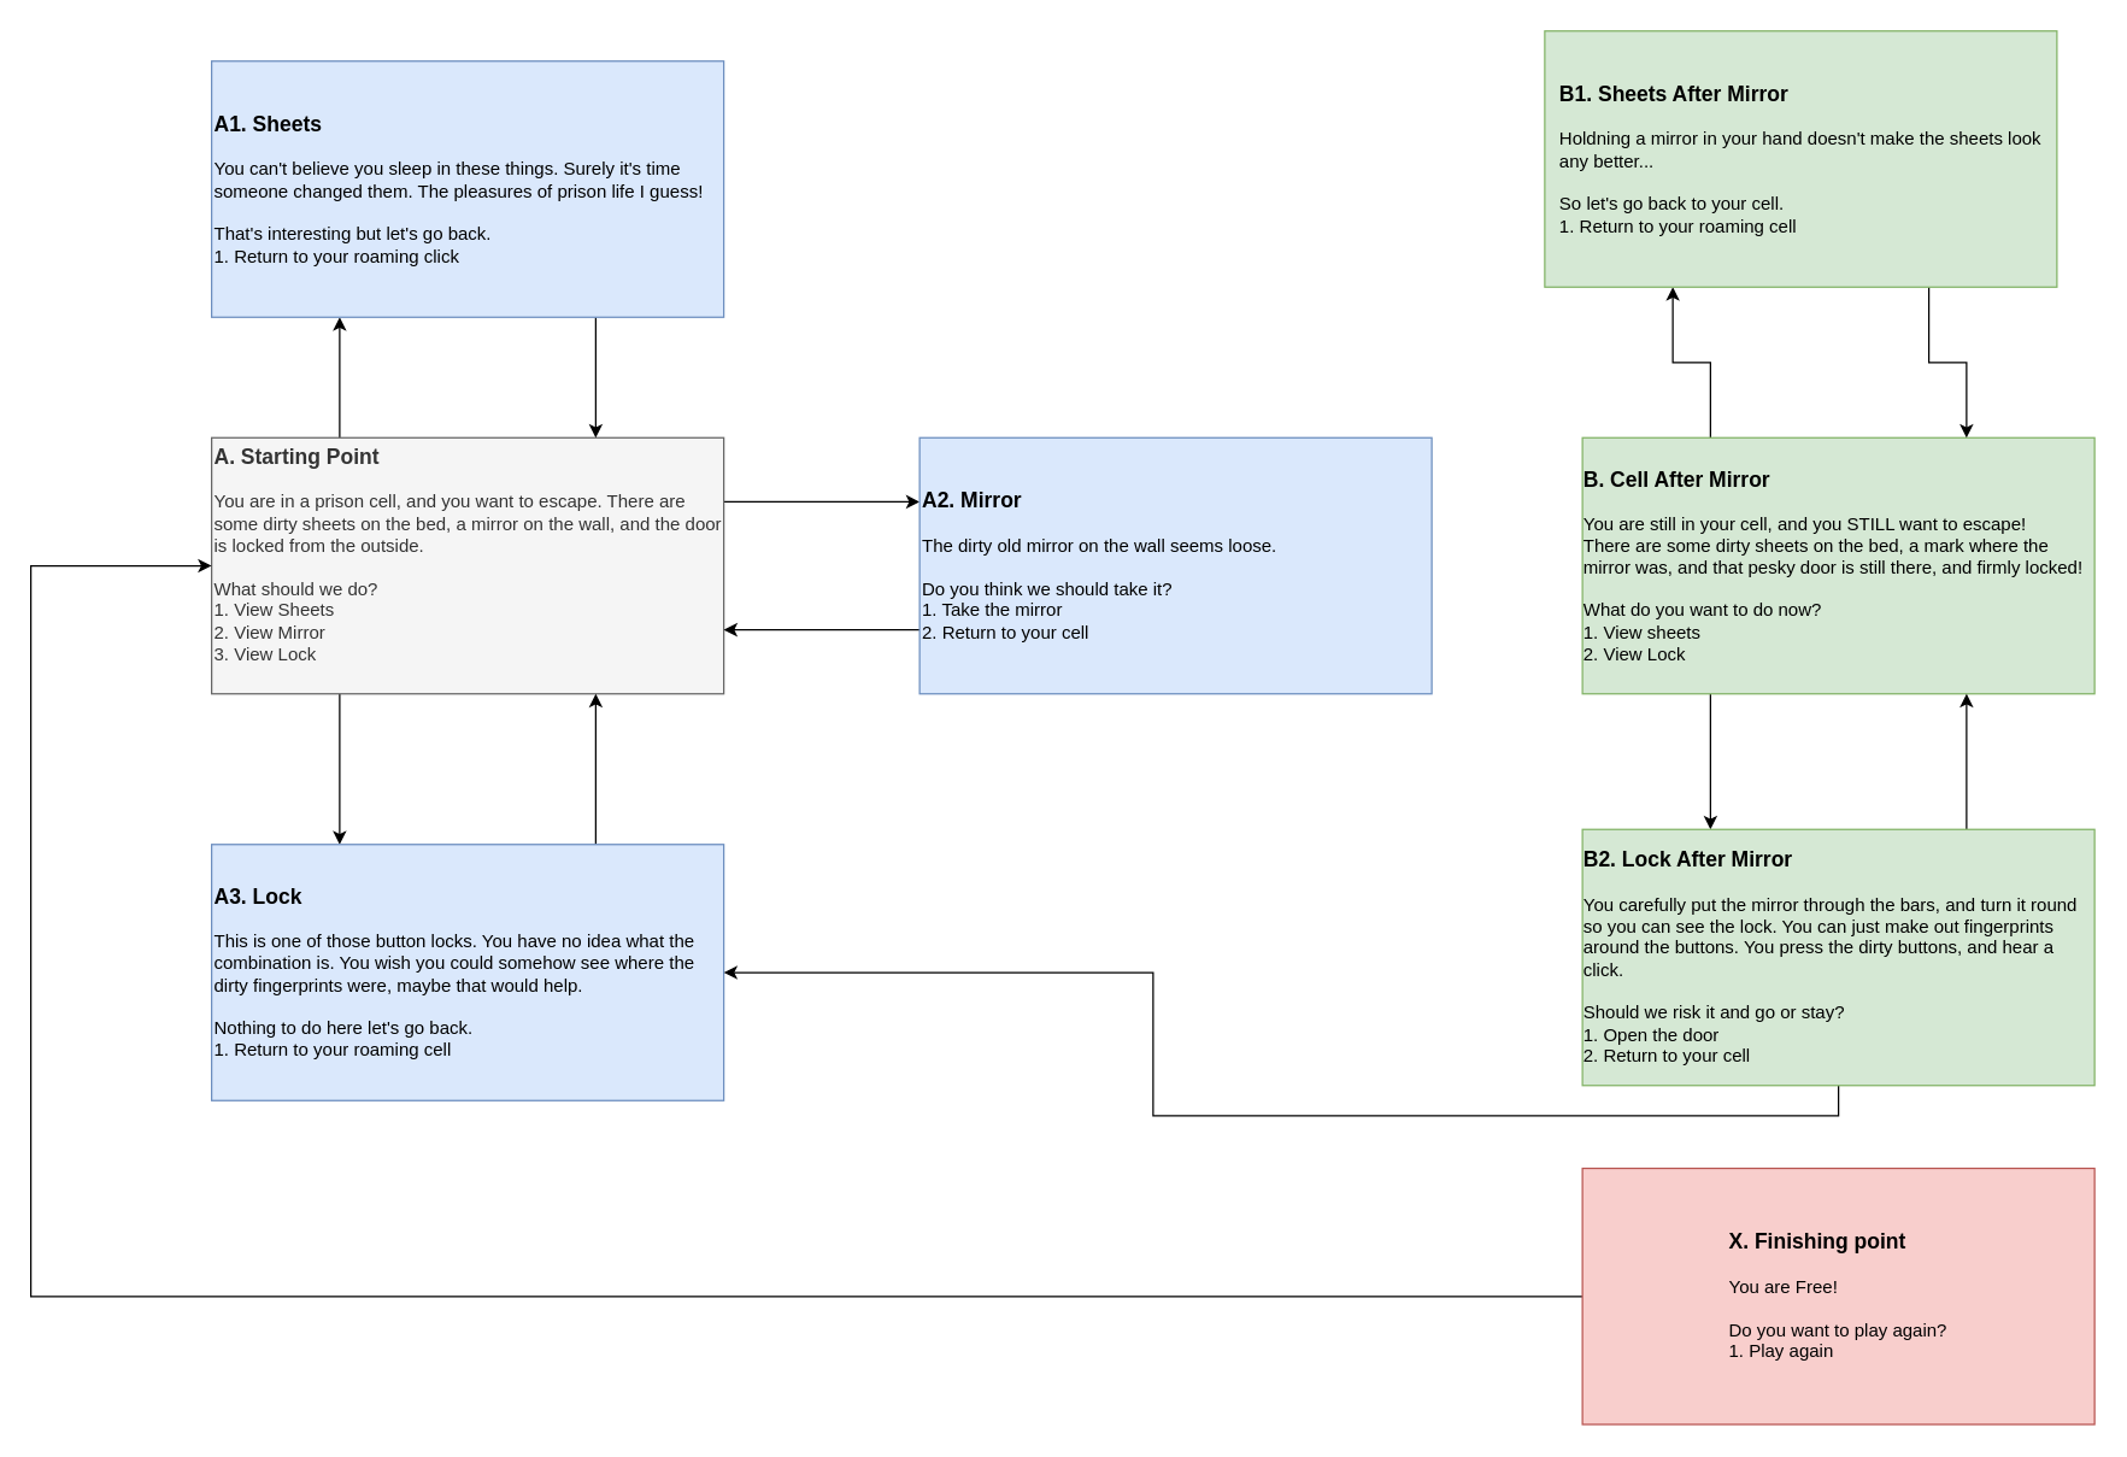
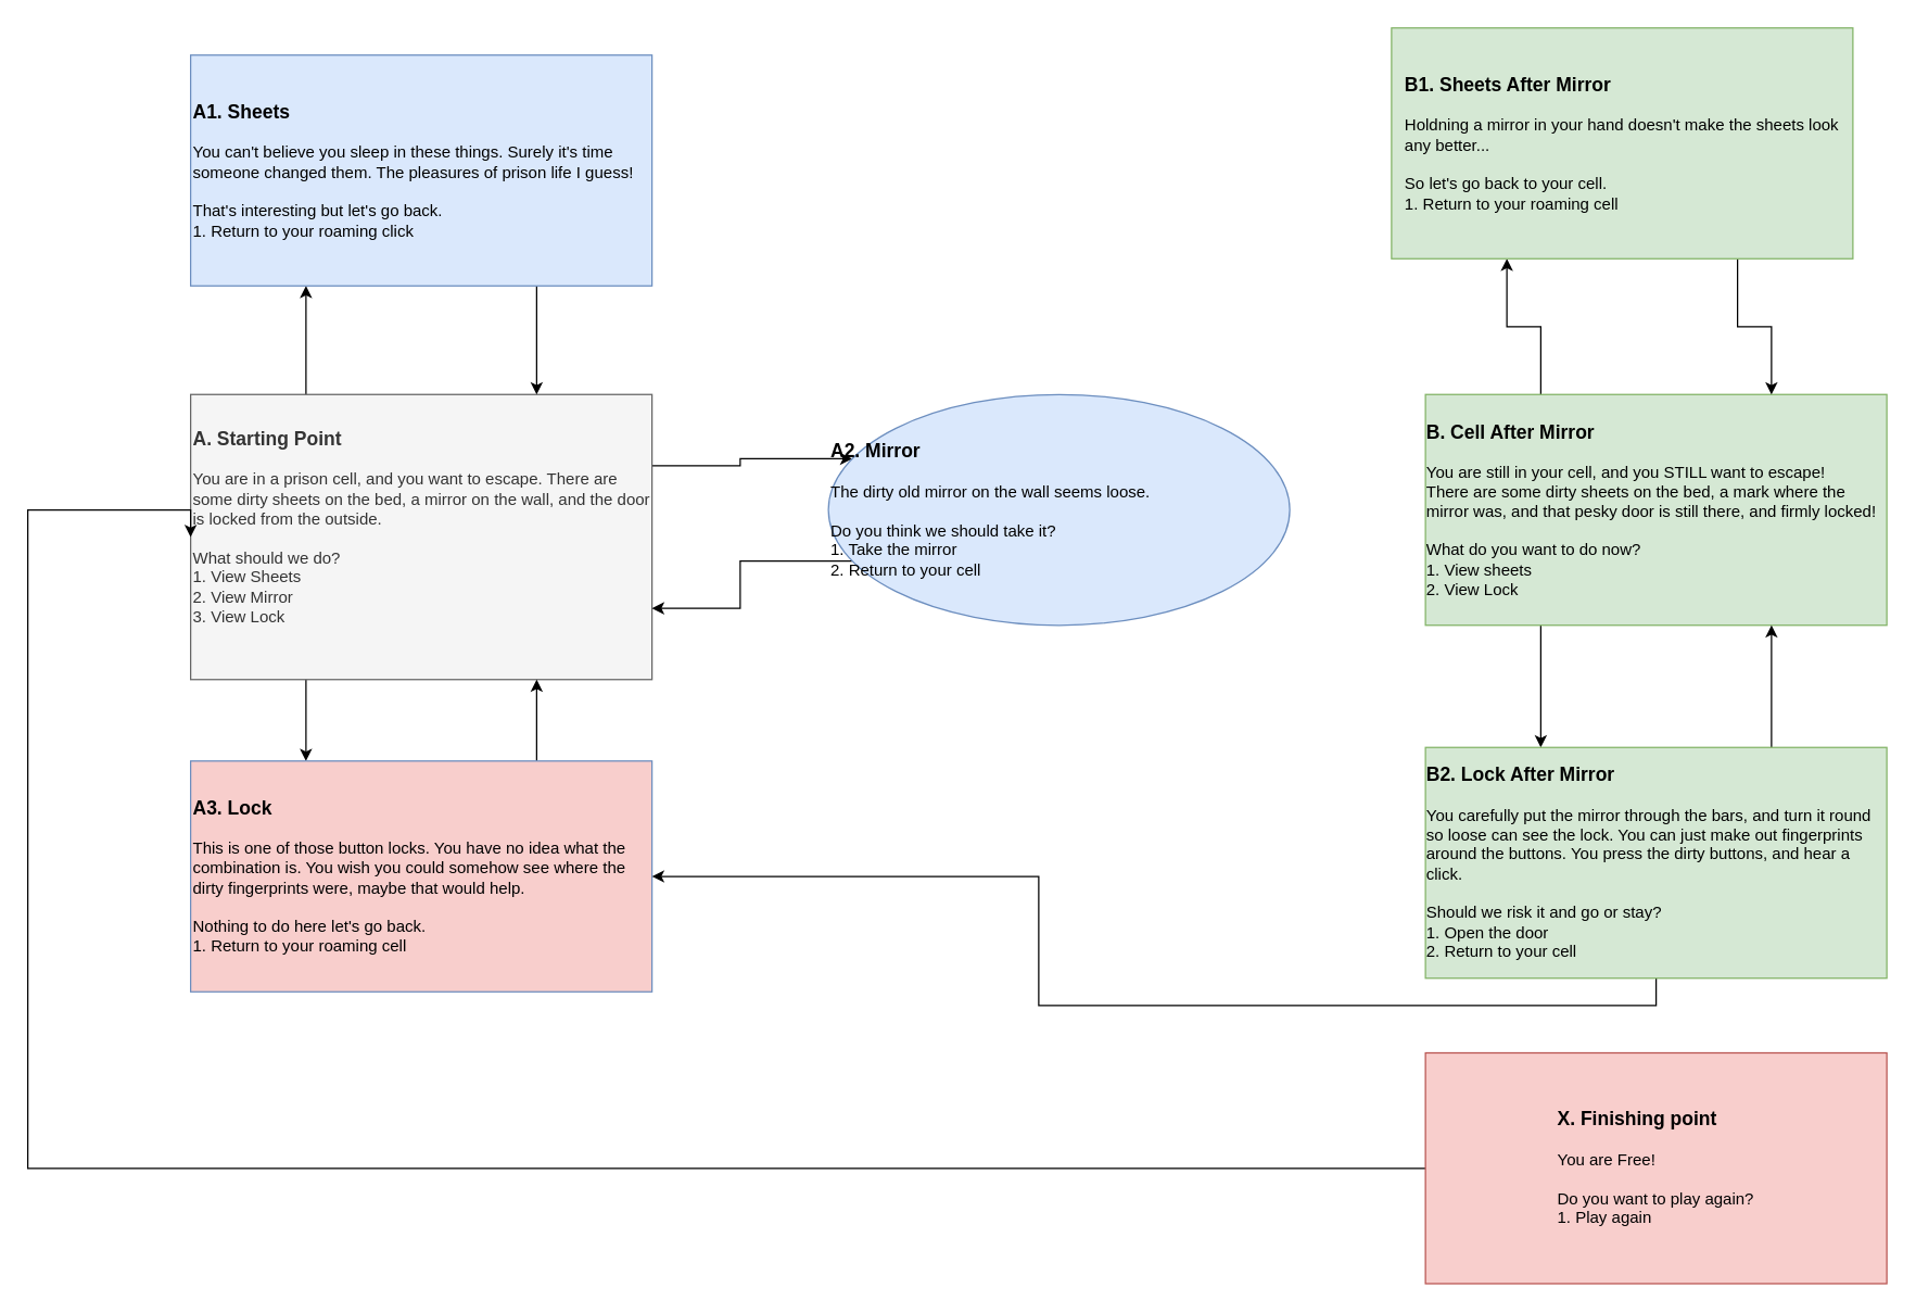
- <mxCell id="5" value="&lt;div align=&quot;left&quot;&gt;&lt;font size=&quot;1&quot;&gt;&lt;b style=&quot;font-size: 14px&quot;&gt;A. Starting Point&lt;/b&gt;&lt;/font&gt;&lt;/div&gt;&lt;div align=&quot;left&quot;&gt;&lt;br&gt;&lt;/div&gt;&lt;div align=&quot;left&quot;&gt;You are in a prison cell, and you want to escape. There are some dirty sheets on the bed, a mirror on the wall, and the door is locked from the outside. &lt;br&gt;&lt;/div&gt;&lt;div align=&quot;left&quot;&gt;&lt;br&gt;&lt;/div&gt;&lt;div align=&quot;left&quot;&gt;What should we do?&lt;/div&gt;&lt;div align=&quot;left&quot;&gt;1. View Sheets&lt;/div&gt;&lt;div align=&quot;left&quot;&gt;2. View Mirror&lt;/div&gt;&lt;div align=&quot;left&quot;&gt;3. View Lock&lt;br&gt;&lt;/div&gt;&lt;div align=&quot;left&quot;&gt;&lt;br&gt;&lt;/div&gt;" style="rounded=0;whiteSpace=wrap;html=1;fillColor=#f5f5f5;strokeColor=#666666;fontColor=#333333;align=left;" vertex="1" parent="1"><mxGeometry x="140" y="290" width="340" height="170" as="geometry" /></mxCell>
+ <mxCell id="5" value="&lt;div align=&quot;left&quot;&gt;&lt;font size=&quot;1&quot;&gt;&lt;b style=&quot;font-size: 14px&quot;&gt;A. Starting Point&lt;/b&gt;&lt;/font&gt;&lt;/div&gt;&lt;div align=&quot;left&quot;&gt;&lt;br&gt;&lt;/div&gt;&lt;div align=&quot;left&quot;&gt;You are in a prison cell, and you want to escape. There are some dirty sheets on the bed, a mirror on the wall, and the door is locked from the outside. &lt;br&gt;&lt;/div&gt;&lt;div align=&quot;left&quot;&gt;&lt;br&gt;&lt;/div&gt;&lt;div align=&quot;left&quot;&gt;What should we do?&lt;/div&gt;&lt;div align=&quot;left&quot;&gt;1. View Sheets&lt;/div&gt;&lt;div align=&quot;left&quot;&gt;2. View Mirror&lt;/div&gt;&lt;div align=&quot;left&quot;&gt;3. View Lock&lt;br&gt;&lt;/div&gt;&lt;div align=&quot;left&quot;&gt;&lt;br&gt;&lt;/div&gt;" style="rounded=0;whiteSpace=wrap;html=1;fillColor=#f5f5f5;strokeColor=#666666;fontColor=#333333;align=left;" vertex="1" parent="1"><mxGeometry x="140" y="290" width="340" height="210" as="geometry" /></mxCell>
- <mxCell id="14" value="&lt;div&gt;&lt;div&gt;&lt;font size=&quot;1&quot;&gt;&lt;b style=&quot;font-size: 14px&quot;&gt;A2. Mirror&lt;/b&gt;&lt;/font&gt;&lt;br&gt;&lt;/div&gt;&lt;/div&gt;&lt;div align=&quot;left&quot;&gt;&lt;br&gt;&lt;/div&gt;&lt;div align=&quot;left&quot;&gt;The dirty old mirror on the wall seems loose.&lt;/div&gt;&lt;div align=&quot;left&quot;&gt;&lt;br&gt;&lt;/div&gt;Do you think we should take it?&lt;br&gt;&lt;div align=&quot;left&quot;&gt;1. Take the mirror&lt;br&gt;&lt;/div&gt;&lt;div align=&quot;left&quot;&gt;2. Return to your cell&lt;br&gt;&lt;/div&gt;" style="rounded=0;whiteSpace=wrap;html=1;fillColor=#dae8fc;strokeColor=#6c8ebf;align=left;" vertex="1" parent="1"><mxGeometry x="610" y="290" width="340" height="170" as="geometry" /></mxCell>
+ <mxCell id="14" value="&lt;div&gt;&lt;div&gt;&lt;font size=&quot;1&quot;&gt;&lt;b style=&quot;font-size: 14px&quot;&gt;A2. Mirror&lt;/b&gt;&lt;/font&gt;&lt;br&gt;&lt;/div&gt;&lt;/div&gt;&lt;div align=&quot;left&quot;&gt;&lt;br&gt;&lt;/div&gt;&lt;div align=&quot;left&quot;&gt;The dirty old mirror on the wall seems loose.&lt;/div&gt;&lt;div align=&quot;left&quot;&gt;&lt;br&gt;&lt;/div&gt;Do you think we should take it?&lt;br&gt;&lt;div align=&quot;left&quot;&gt;1. Take the mirror&lt;br&gt;&lt;/div&gt;&lt;div align=&quot;left&quot;&gt;2. Return to your cell&lt;br&gt;&lt;/div&gt;" style="ellipse;whiteSpace=wrap;html=1;fillColor=#dae8fc;strokeColor=#6c8ebf;align=left;" vertex="1" parent="1"><mxGeometry x="610" y="290" width="340" height="170" as="geometry" /></mxCell>
- <mxCell id="19" value="&lt;div align=&quot;left&quot;&gt;&lt;font size=&quot;1&quot;&gt;&lt;b style=&quot;font-size: 14px&quot;&gt;B2. Lock After Mirror&lt;br&gt;&lt;/b&gt;&lt;/font&gt;&lt;/div&gt;&lt;div&gt;&lt;br&gt;&lt;/div&gt;&lt;div align=&quot;left&quot;&gt;You carefully put the mirror through the bars, and turn it round so you can see the lock. You can just make out fingerprints around the buttons. You press the dirty buttons, and hear a click.&lt;/div&gt;&lt;div align=&quot;left&quot;&gt;&lt;br&gt;&lt;/div&gt;&lt;div align=&quot;left&quot;&gt;Should we risk it and go or stay?&lt;br&gt;&lt;/div&gt;&lt;div align=&quot;left&quot;&gt;1. Open the door&lt;br&gt;&lt;/div&gt;&lt;div align=&quot;left&quot;&gt;2. Return to your cell&lt;br&gt;&lt;/div&gt;" style="rounded=0;whiteSpace=wrap;html=1;fillColor=#d5e8d4;strokeColor=#82b366;" vertex="1" parent="1"><mxGeometry x="1050" y="550" width="340" height="170" as="geometry" /></mxCell>
+ <mxCell id="19" value="&lt;div align=&quot;left&quot;&gt;&lt;font size=&quot;1&quot;&gt;&lt;b style=&quot;font-size: 14px&quot;&gt;B2. Lock After Mirror&lt;br&gt;&lt;/b&gt;&lt;/font&gt;&lt;/div&gt;&lt;div&gt;&lt;br&gt;&lt;/div&gt;&lt;div align=&quot;left&quot;&gt;You carefully put the mirror through the bars, and turn it round so loose can see the lock. You can just make out fingerprints around the buttons. You press the dirty buttons, and hear a click.&lt;/div&gt;&lt;div align=&quot;left&quot;&gt;&lt;br&gt;&lt;/div&gt;&lt;div align=&quot;left&quot;&gt;Should we risk it and go or stay?&lt;br&gt;&lt;/div&gt;&lt;div align=&quot;left&quot;&gt;1. Open the door&lt;br&gt;&lt;/div&gt;&lt;div align=&quot;left&quot;&gt;2. Return to your cell&lt;br&gt;&lt;/div&gt;" style="rounded=0;whiteSpace=wrap;html=1;fillColor=#d5e8d4;strokeColor=#82b366;" vertex="1" parent="1"><mxGeometry x="1050" y="550" width="340" height="170" as="geometry" /></mxCell>
- <mxCell id="12" value="&lt;div align=&quot;left&quot;&gt;&lt;font size=&quot;1&quot;&gt;&lt;b style=&quot;font-size: 14px&quot;&gt;A3. Lock&lt;br&gt;&lt;/b&gt;&lt;/font&gt;&lt;/div&gt;&lt;div align=&quot;left&quot;&gt;&lt;br&gt;&lt;/div&gt;&lt;div align=&quot;left&quot;&gt;This is one of those button locks. You have no idea what the combination is. You wish you could somehow see where the dirty fingerprints were, maybe that would help.&lt;br&gt;&lt;/div&gt;&lt;div align=&quot;left&quot;&gt;&lt;br&gt;&lt;/div&gt;&lt;div align=&quot;left&quot;&gt;Nothing to do here let's go back.&lt;br&gt;&lt;/div&gt;&lt;div align=&quot;left&quot;&gt;1. Return to your roaming cell&lt;/div&gt;" style="rounded=0;whiteSpace=wrap;html=1;fillColor=#dae8fc;strokeColor=#6c8ebf;align=left;" vertex="1" parent="1"><mxGeometry x="140" y="560" width="340" height="170" as="geometry" /></mxCell>
+ <mxCell id="12" value="&lt;div align=&quot;left&quot;&gt;&lt;font size=&quot;1&quot;&gt;&lt;b style=&quot;font-size: 14px&quot;&gt;A3. Lock&lt;br&gt;&lt;/b&gt;&lt;/font&gt;&lt;/div&gt;&lt;div align=&quot;left&quot;&gt;&lt;br&gt;&lt;/div&gt;&lt;div align=&quot;left&quot;&gt;This is one of those button locks. You have no idea what the combination is. You wish you could somehow see where the dirty fingerprints were, maybe that would help.&lt;br&gt;&lt;/div&gt;&lt;div align=&quot;left&quot;&gt;&lt;br&gt;&lt;/div&gt;&lt;div align=&quot;left&quot;&gt;Nothing to do here let's go back.&lt;br&gt;&lt;/div&gt;&lt;div align=&quot;left&quot;&gt;1. Return to your roaming cell&lt;/div&gt;" style="rounded=0;whiteSpace=wrap;html=1;fillColor=#f8cecc;strokeColor=#6c8ebf;align=left;" vertex="1" parent="1"><mxGeometry x="140" y="560" width="340" height="170" as="geometry" /></mxCell>
